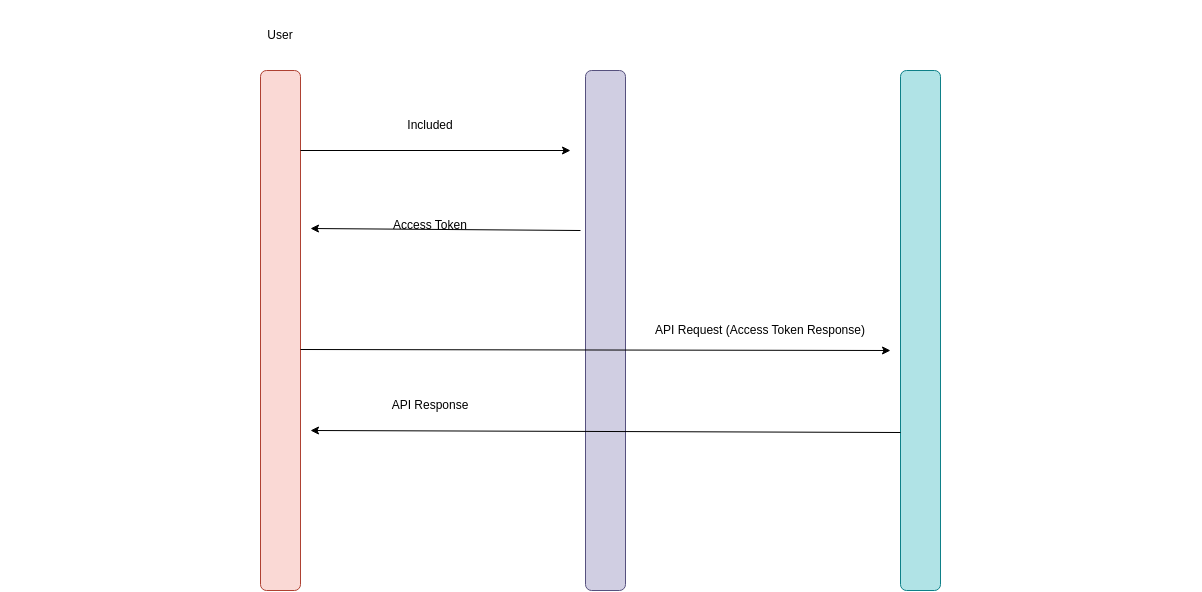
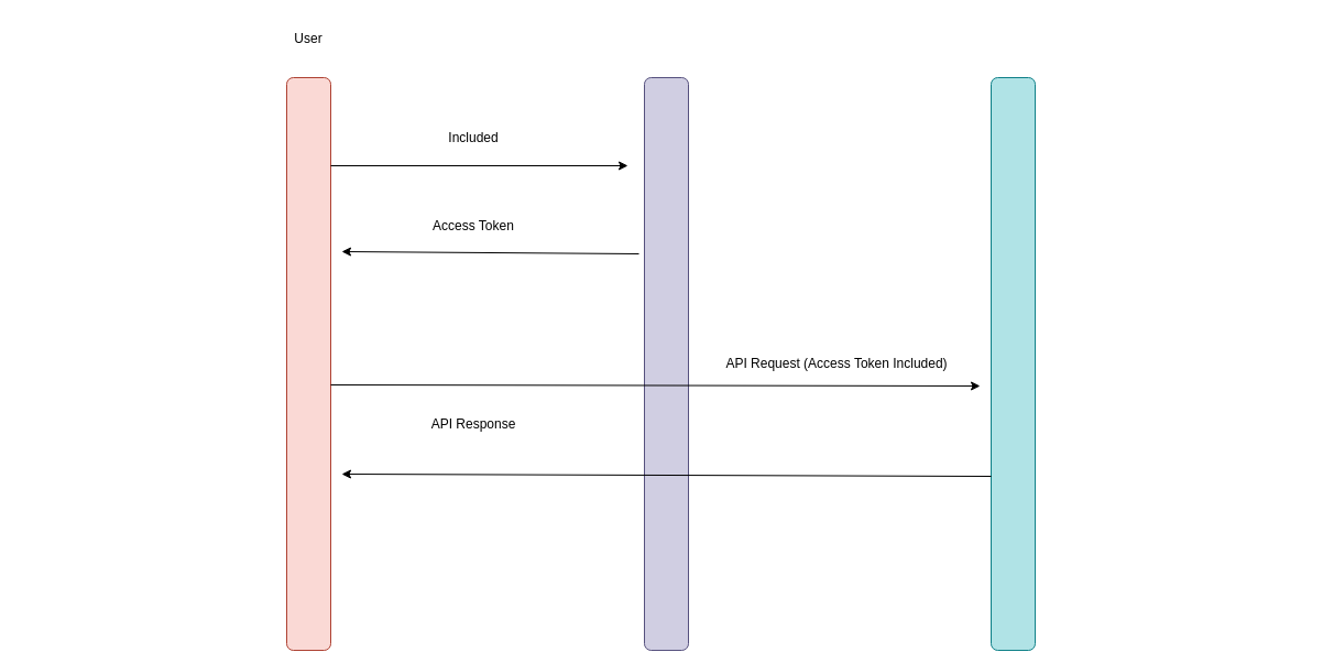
- <mxCell id="11" value="Access Token" style="text;html=1;strokeColor=none;fillColor=none;align=center;verticalAlign=middle;whiteSpace=wrap;rounded=0;" vertex="1" parent="1"><mxGeometry x="385" y="210" width="90" height="30" as="geometry" /></mxCell>
+ <mxCell id="11" value="Access Token" style="text;html=1;strokeColor=none;fillColor=none;align=center;verticalAlign=middle;whiteSpace=wrap;rounded=0;" vertex="1" parent="1"><mxGeometry x="385" y="190" width="90" height="30" as="geometry" /></mxCell>
- <mxCell id="12" value="API Request (Access Token Response)" style="text;html=1;strokeColor=none;fillColor=none;align=center;verticalAlign=middle;whiteSpace=wrap;rounded=0;" vertex="1" parent="1"><mxGeometry x="640" y="315" width="240" height="30" as="geometry" /></mxCell>
+ <mxCell id="12" value="API Request (Access Token Included)" style="text;html=1;strokeColor=none;fillColor=none;align=center;verticalAlign=middle;whiteSpace=wrap;rounded=0;" vertex="1" parent="1"><mxGeometry x="640" y="315" width="240" height="30" as="geometry" /></mxCell>
- <mxCell id="13" value="API Response" style="text;html=1;strokeColor=none;fillColor=none;align=center;verticalAlign=middle;whiteSpace=wrap;rounded=0;" vertex="1" parent="1"><mxGeometry x="375" y="390" width="110" height="30" as="geometry" /></mxCell>
+ <mxCell id="13" value="API Response" style="text;html=1;strokeColor=none;fillColor=none;align=center;verticalAlign=middle;whiteSpace=wrap;rounded=0;" vertex="1" parent="1"><mxGeometry x="375" y="370" width="110" height="30" as="geometry" /></mxCell>
